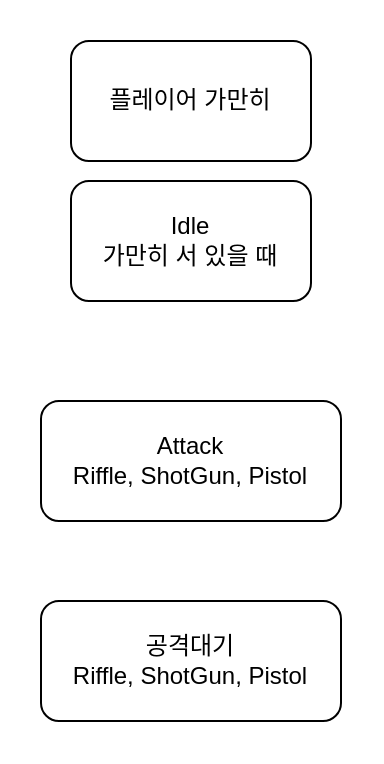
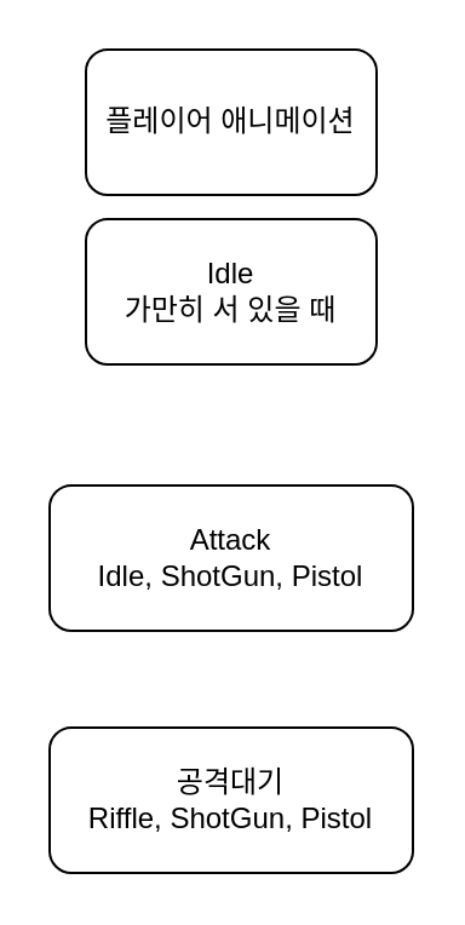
- <mxCell id="2" value="플레이어 가만히" style="rounded=1;whiteSpace=wrap;html=1;" vertex="1" parent="1"><mxGeometry x="35" y="20" width="120" height="60" as="geometry" /></mxCell>
+ <mxCell id="2" value="플레이어 애니메이션" style="rounded=1;whiteSpace=wrap;html=1;" vertex="1" parent="1"><mxGeometry x="35" y="20" width="120" height="60" as="geometry" /></mxCell>
- <mxCell id="4" value="Attack&lt;br&gt;Riffle, ShotGun, Pistol" style="rounded=1;whiteSpace=wrap;html=1;" vertex="1" parent="1"><mxGeometry x="20" y="200" width="150" height="60" as="geometry" /></mxCell>
+ <mxCell id="4" value="Attack&lt;br&gt;Idle, ShotGun, Pistol" style="rounded=1;whiteSpace=wrap;html=1;" vertex="1" parent="1"><mxGeometry x="20" y="200" width="150" height="60" as="geometry" /></mxCell>
